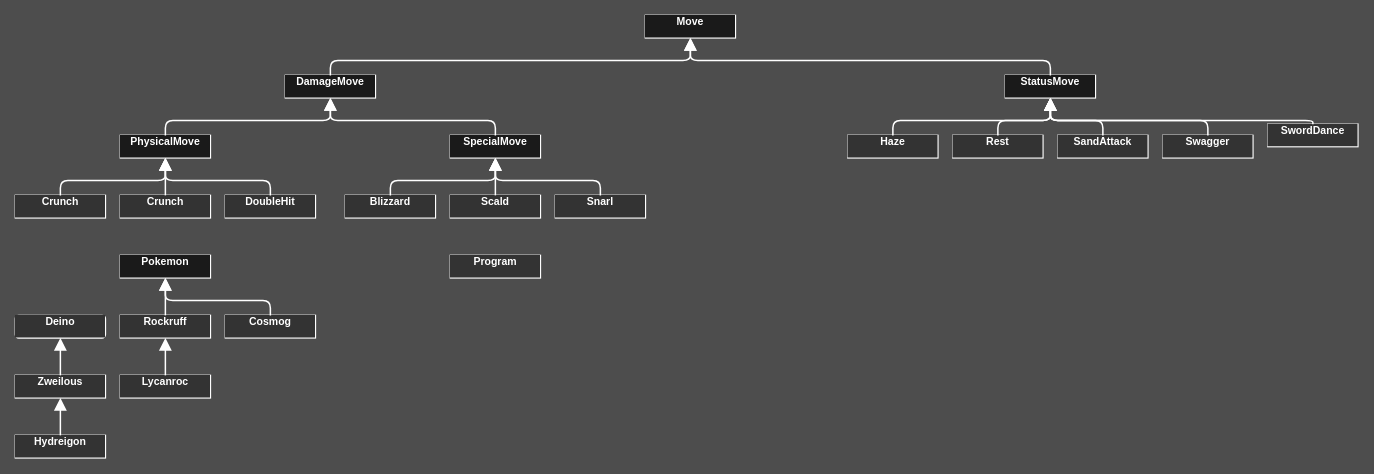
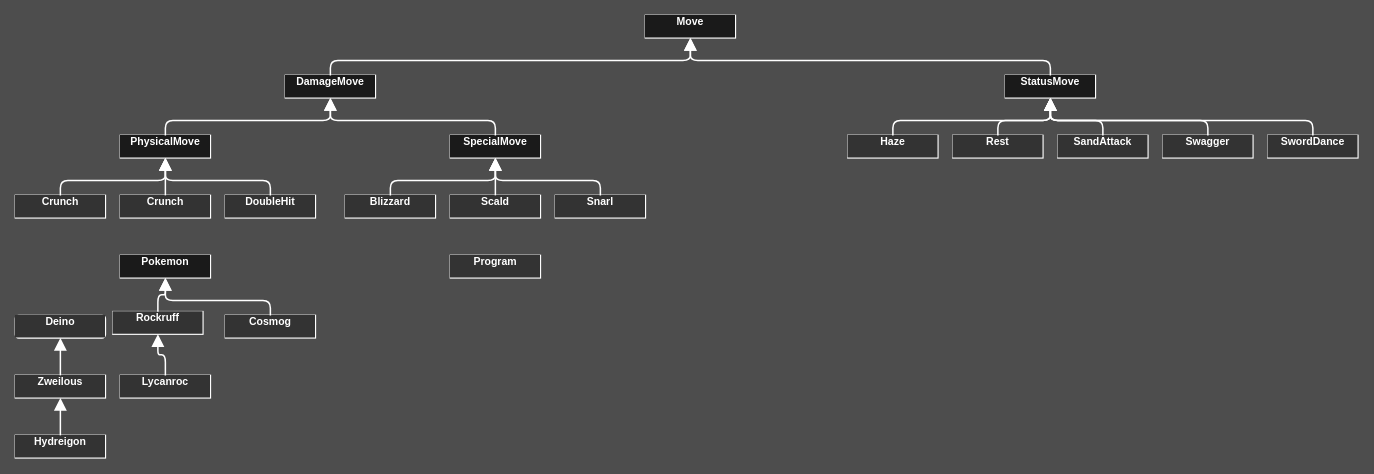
- <mxCell id="2" value="SwordDance" style="verticalAlign=middle;align=center;overflow=fill;fontSize=14;fontFamily=Helvetica;html=1;rounded=0;shadow=0;comic=0;labelBackgroundColor=#333333;strokeWidth=2;fontStyle=1;labelPosition=center;verticalLabelPosition=middle;fontColor=#FFFFFF;sketch=0;strokeColor=#FFFFFF;" parent="1" vertex="1"><mxGeometry x="1690" y="165" width="120" height="30" as="geometry" /></mxCell>
+ <mxCell id="2" value="SwordDance" style="verticalAlign=middle;align=center;overflow=fill;fontSize=14;fontFamily=Helvetica;html=1;rounded=0;shadow=0;comic=0;labelBackgroundColor=#333333;strokeWidth=2;fontStyle=1;labelPosition=center;verticalLabelPosition=middle;fontColor=#FFFFFF;sketch=0;strokeColor=#FFFFFF;" parent="1" vertex="1"><mxGeometry x="1690" y="180" width="120" height="30" as="geometry" /></mxCell>
- <mxCell id="19" value="Rockruff" style="verticalAlign=middle;align=center;overflow=fill;fontSize=14;fontFamily=Helvetica;html=1;rounded=0;shadow=0;comic=0;labelBackgroundColor=#333333;strokeWidth=2;fontStyle=1;labelPosition=center;verticalLabelPosition=middle;fontColor=#FFFFFF;sketch=0;strokeColor=#FFFFFF;" parent="1" vertex="1"><mxGeometry x="160" y="420" width="120" height="30" as="geometry" /></mxCell>
+ <mxCell id="19" value="Rockruff" style="verticalAlign=middle;align=center;overflow=fill;fontSize=14;fontFamily=Helvetica;html=1;rounded=0;shadow=0;comic=0;labelBackgroundColor=#333333;strokeWidth=2;fontStyle=1;labelPosition=center;verticalLabelPosition=middle;fontColor=#FFFFFF;sketch=0;strokeColor=#FFFFFF;" parent="1" vertex="1"><mxGeometry x="150" y="415" width="120" height="30" as="geometry" /></mxCell>
